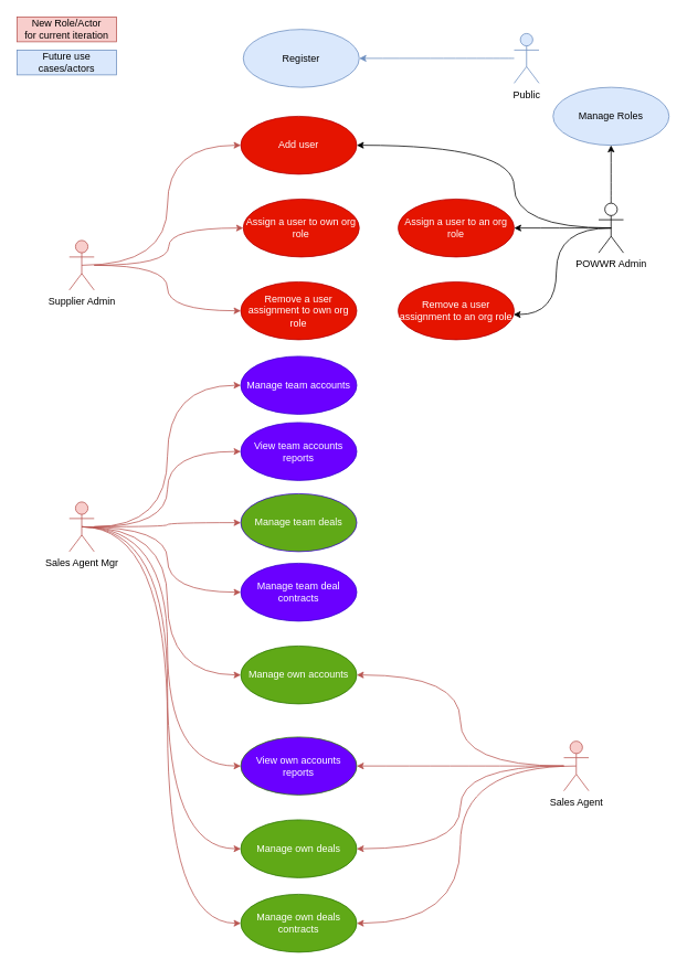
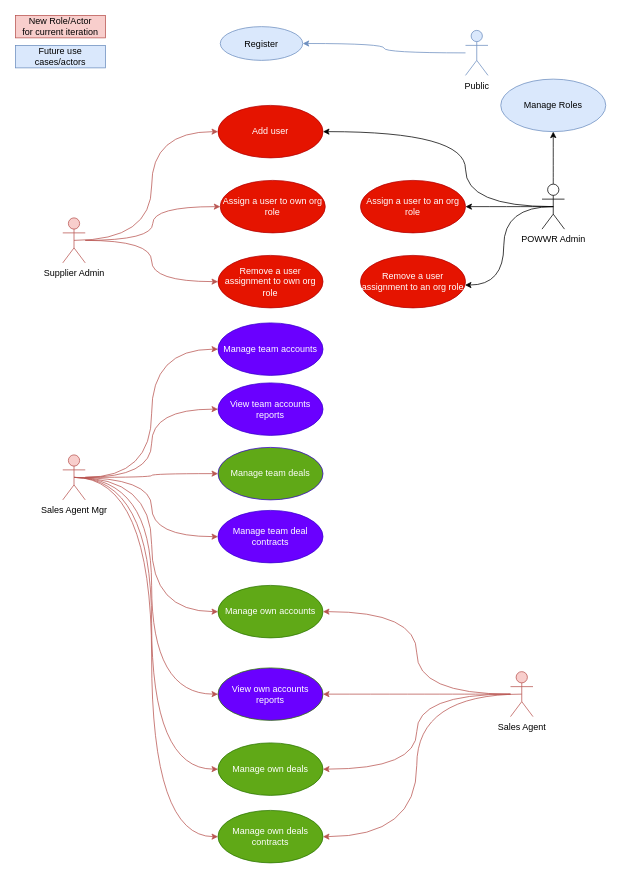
- <mxCell id="26" value="Register" style="ellipse;whiteSpace=wrap;html=1;fillColor=#dae8fc;strokeColor=#6c8ebf;" vertex="1" parent="1"><mxGeometry x="293" y="35" width="140" height="70" as="geometry" /></mxCell>
+ <mxCell id="26" value="Register" style="ellipse;whiteSpace=wrap;html=1;fillColor=#dae8fc;strokeColor=#6c8ebf;" vertex="1" parent="1"><mxGeometry x="293" y="35" width="110" height="45" as="geometry" /></mxCell>
